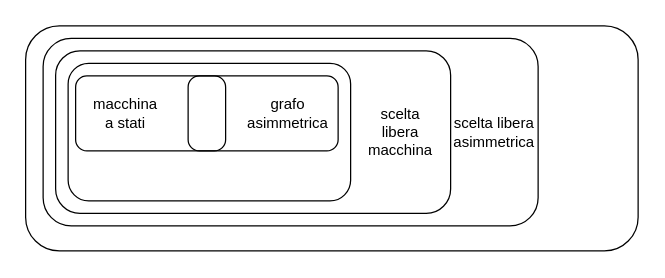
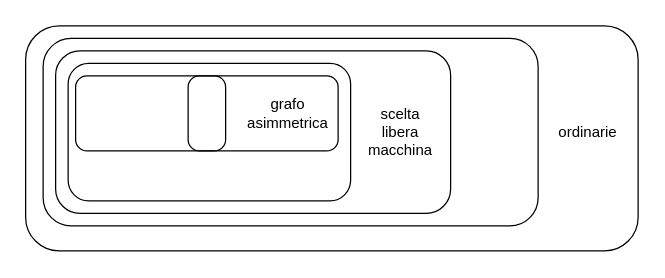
- <mxCell id="4" value="macchina a stati" style="text;html=1;align=center;verticalAlign=middle;whiteSpace=wrap;rounded=0;" vertex="1" parent="1"><mxGeometry x="70" y="60" width="60" height="60" as="geometry" /></mxCell>
- <mxCell id="10" value="scelta libera asimmetrica" style="text;html=1;align=center;verticalAlign=middle;whiteSpace=wrap;rounded=0;" vertex="1" parent="1"><mxGeometry x="360" y="40" width="70" height="130" as="geometry" /></mxCell>
+ <mxCell id="12" value="ordinarie" style="text;html=1;align=center;verticalAlign=middle;whiteSpace=wrap;rounded=0;" vertex="1" parent="1"><mxGeometry x="430" y="90" width="80" height="30" as="geometry" /></mxCell>
